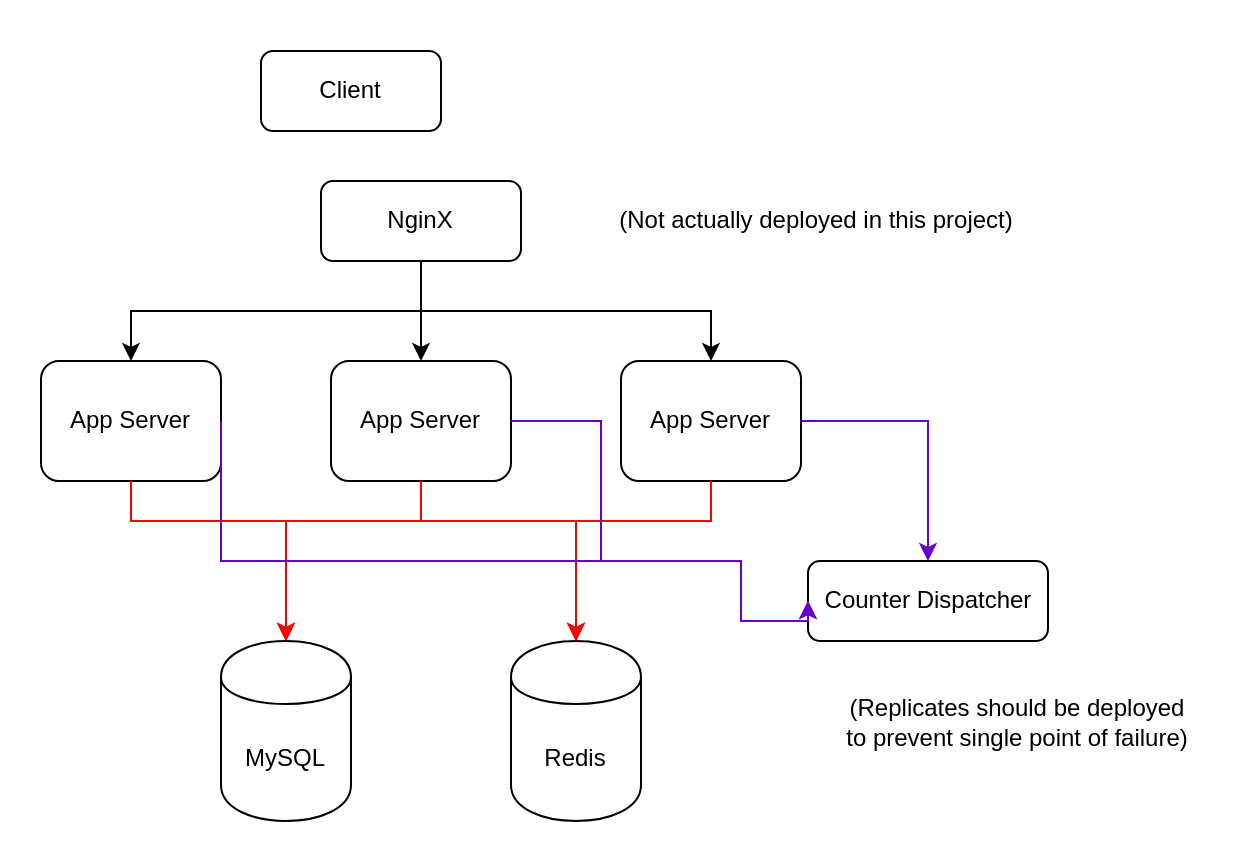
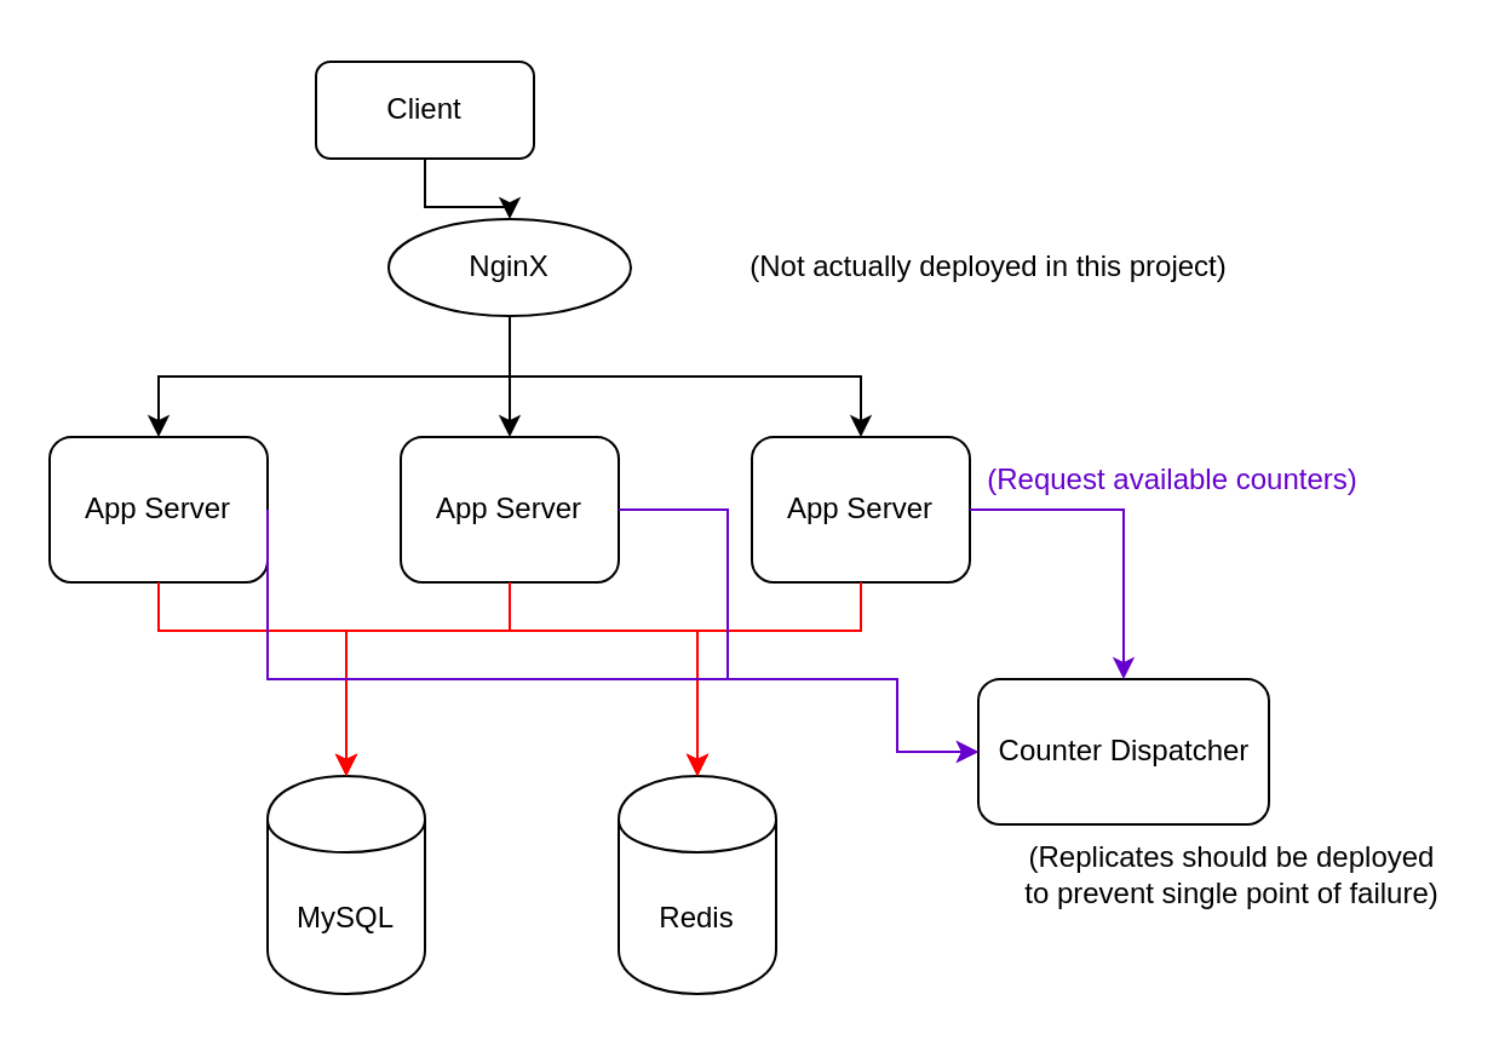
+ <mxCell id="5" value="" style="edgeStyle=orthogonalEdgeStyle;rounded=0;orthogonalLoop=1;jettySize=auto;html=1;" edge="1" parent="2" source="3" target="4"><mxGeometry relative="1" as="geometry" /></mxCell>
- <mxCell id="4" value="NginX" style="rounded=1;whiteSpace=wrap;html=1;" vertex="1" parent="2"><mxGeometry x="140" y="70" width="100" height="40" as="geometry" /></mxCell>
+ <mxCell id="4" value="NginX" style="ellipse;whiteSpace=wrap;html=1;" vertex="1" parent="2"><mxGeometry x="140" y="70" width="100" height="40" as="geometry" /></mxCell>
+ <mxCell id="25" value="&lt;font color=&quot;#6600cc&quot;&gt;(Request available counters)&lt;/font&gt;" style="text;html=1;strokeColor=none;fillColor=none;align=center;verticalAlign=middle;whiteSpace=wrap;rounded=0;" vertex="1" parent="2"><mxGeometry x="383.5" y="168" width="160" height="20" as="geometry" /></mxCell>
- <mxCell id="20" value="Counter Dispatcher" style="rounded=1;whiteSpace=wrap;html=1;" vertex="1" parent="2"><mxGeometry x="383.5" y="260" width="120" height="40" as="geometry" /></mxCell>
+ <mxCell id="20" value="Counter Dispatcher" style="rounded=1;whiteSpace=wrap;html=1;" vertex="1" parent="2"><mxGeometry x="383.5" y="260" width="120" height="60" as="geometry" /></mxCell>
